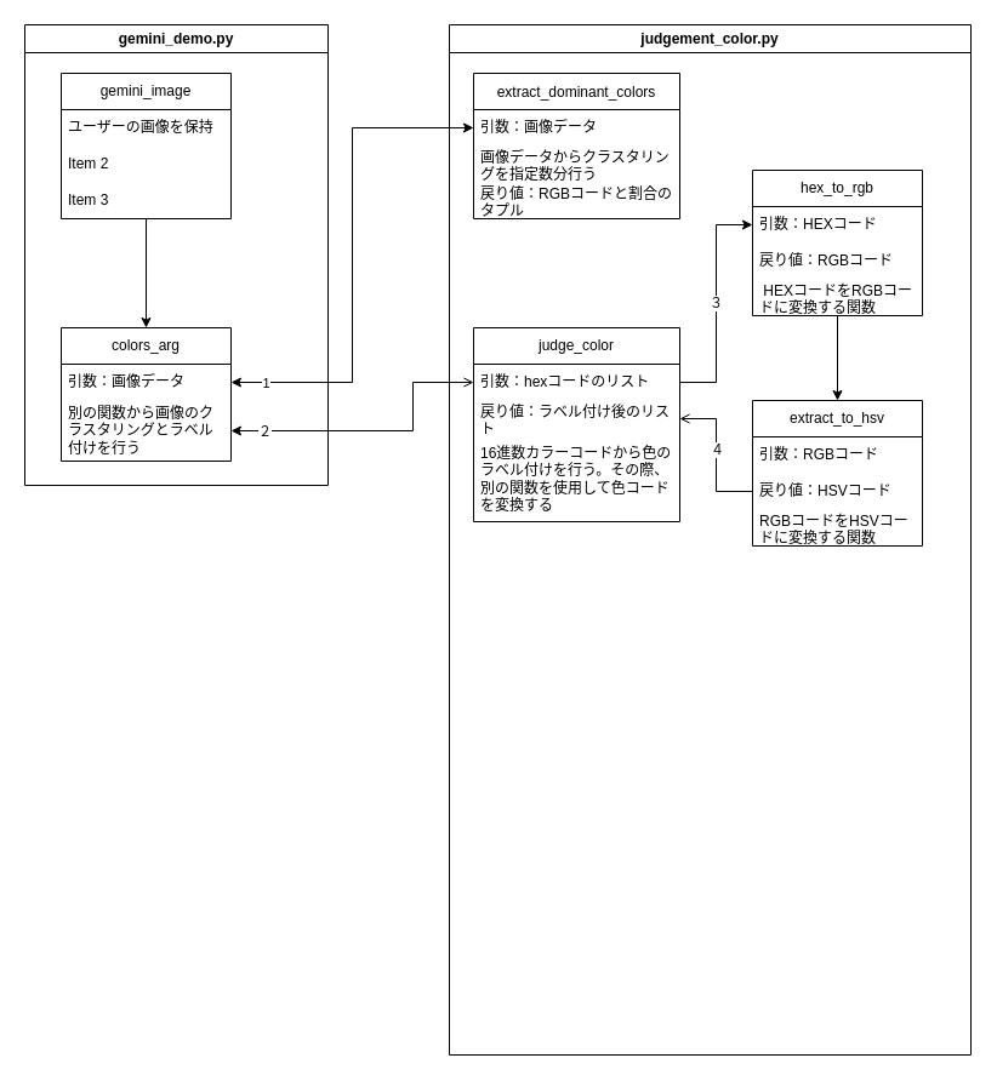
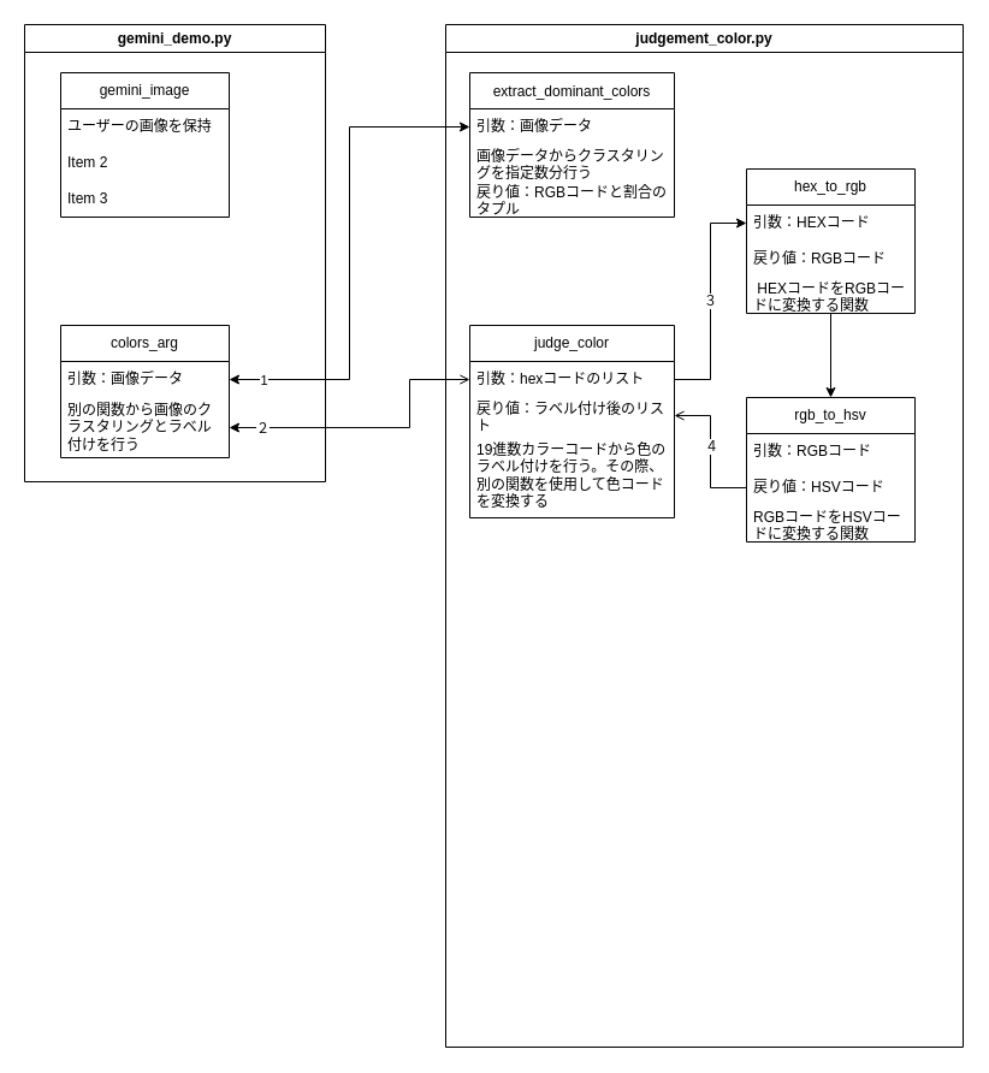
- <mxCell id="3" style="edgeStyle=orthogonalEdgeStyle;rounded=0;orthogonalLoop=1;jettySize=auto;html=1;entryX=0.5;entryY=0;entryDx=0;entryDy=0;" parent="2" source="4" target="8" edge="1"><mxGeometry relative="1" as="geometry" /></mxCell>
- <mxCell id="25" value="extract_to_hsv" style="swimlane;fontStyle=0;childLayout=stackLayout;horizontal=1;startSize=30;horizontalStack=0;resizeParent=1;resizeParentMax=0;resizeLast=0;collapsible=1;marginBottom=0;whiteSpace=wrap;html=1;" parent="11" vertex="1"><mxGeometry x="250" y="310" width="140" height="120" as="geometry" /></mxCell>
+ <mxCell id="25" value="rgb_to_hsv" style="swimlane;fontStyle=0;childLayout=stackLayout;horizontal=1;startSize=30;horizontalStack=0;resizeParent=1;resizeParentMax=0;resizeLast=0;collapsible=1;marginBottom=0;whiteSpace=wrap;html=1;" parent="11" vertex="1"><mxGeometry x="250" y="310" width="140" height="120" as="geometry" /></mxCell>
- <mxCell id="19" value="16進数カラーコードから色のラベル付けを行う。その際、別の関数を使用して色コードを変換する" style="text;strokeColor=none;fillColor=none;align=left;verticalAlign=middle;spacingLeft=4;spacingRight=4;overflow=hidden;points=[[0,0.5],[1,0.5]];portConstraint=eastwest;rotatable=0;whiteSpace=wrap;html=1;" parent="16" vertex="1"><mxGeometry y="90" width="170" height="70" as="geometry" /></mxCell>
+ <mxCell id="19" value="19進数カラーコードから色のラベル付けを行う。その際、別の関数を使用して色コードを変換する" style="text;strokeColor=none;fillColor=none;align=left;verticalAlign=middle;spacingLeft=4;spacingRight=4;overflow=hidden;points=[[0,0.5],[1,0.5]];portConstraint=eastwest;rotatable=0;whiteSpace=wrap;html=1;" parent="16" vertex="1"><mxGeometry y="90" width="170" height="70" as="geometry" /></mxCell>
